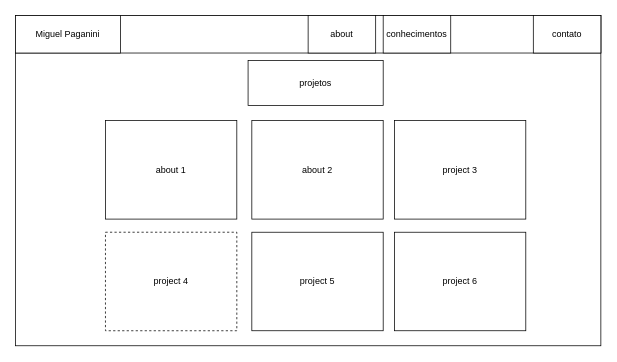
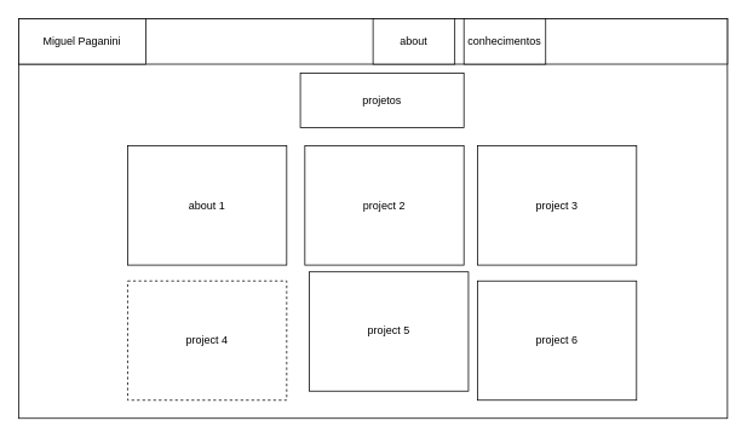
- <mxCell id="5" value="contato" style="rounded=0;whiteSpace=wrap;html=1;" vertex="1" parent="1"><mxGeometry x="710" y="20" width="90" height="50" as="geometry" /></mxCell>
- <mxCell id="12" value="about 2" style="rounded=0;whiteSpace=wrap;html=1;" vertex="1" parent="8"><mxGeometry x="195" width="175" height="131.25" as="geometry" /></mxCell>
+ <mxCell id="12" value="project 2" style="rounded=0;whiteSpace=wrap;html=1;" vertex="1" parent="8"><mxGeometry x="195" width="175" height="131.25" as="geometry" /></mxCell>
- <mxCell id="14" value="project 5" style="rounded=0;whiteSpace=wrap;html=1;" vertex="1" parent="8"><mxGeometry x="195" y="148.75" width="175" height="131.25" as="geometry" /></mxCell>
+ <mxCell id="14" value="project 5" style="rounded=0;whiteSpace=wrap;html=1;" vertex="1" parent="8"><mxGeometry x="200" y="138.75" width="175" height="131.25" as="geometry" /></mxCell>
